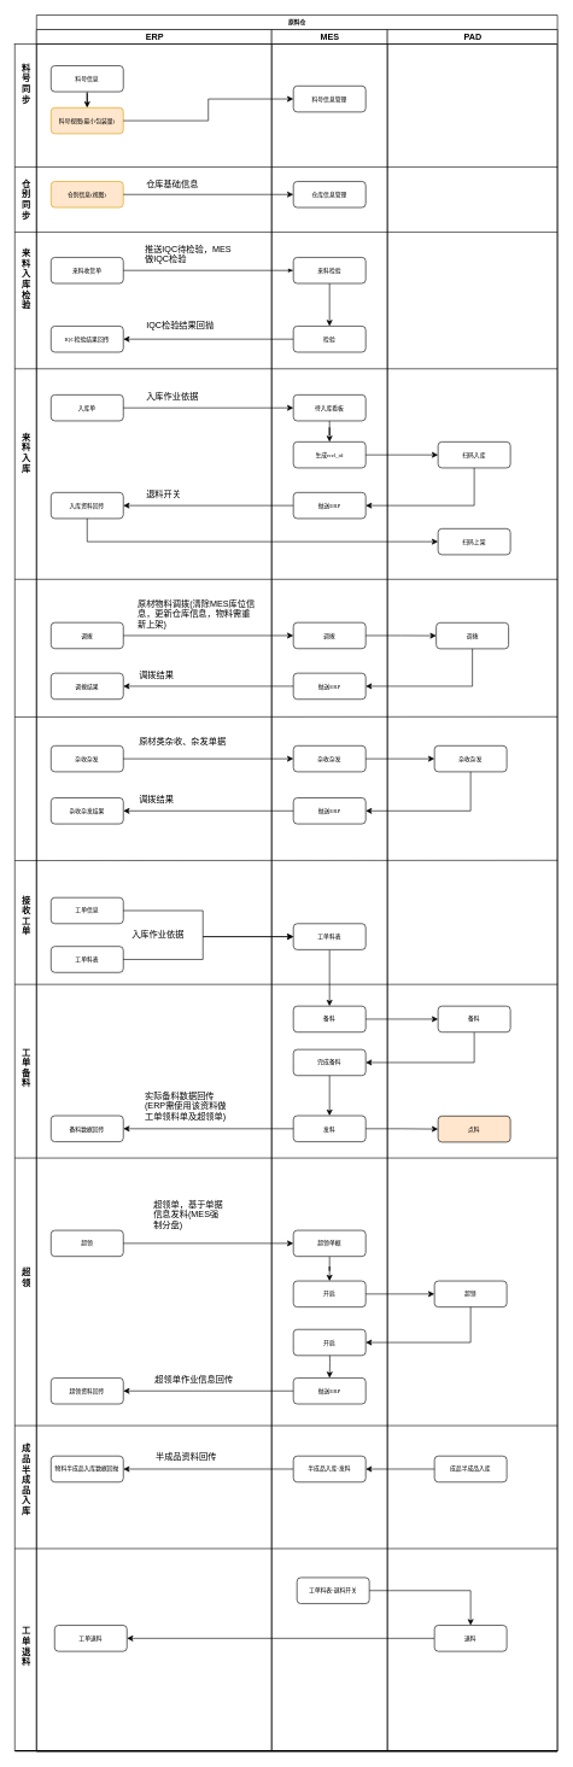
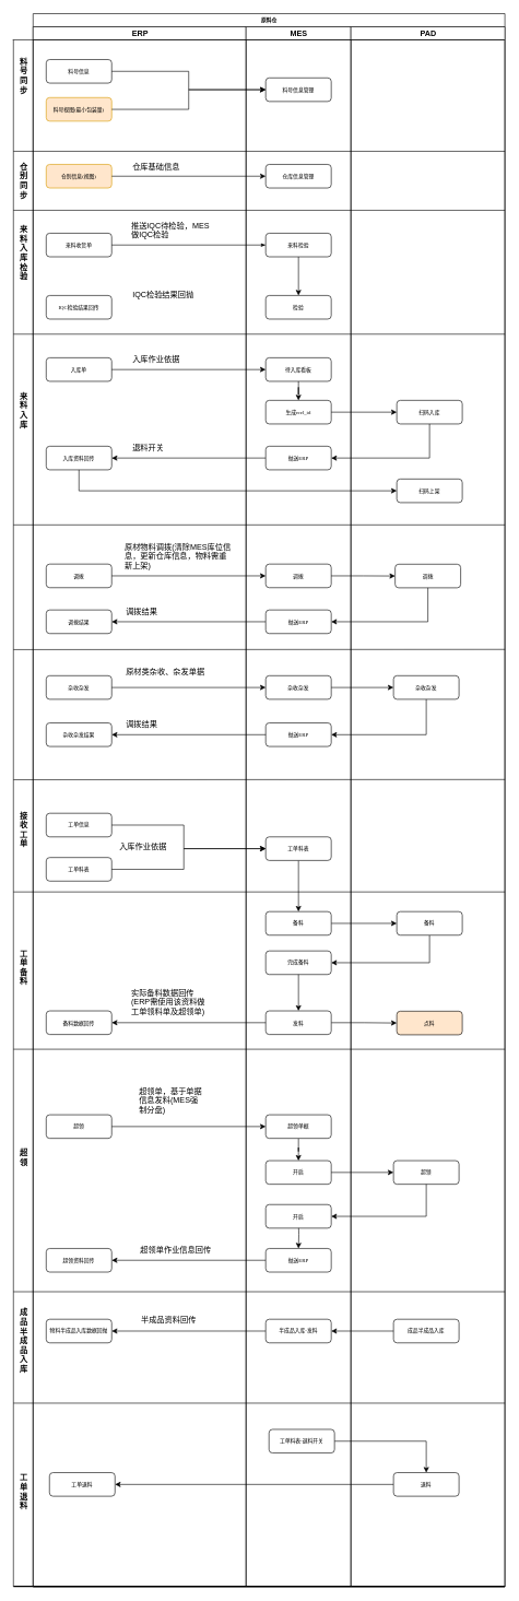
- <mxCell id="72" style="edgeStyle=orthogonalEdgeStyle;rounded=0;orthogonalLoop=1;jettySize=auto;html=1;" parent="43" source="70" target="68" edge="1"><mxGeometry relative="1" as="geometry" /></mxCell>
+ <mxCell id="72" style="edgeStyle=orthogonalEdgeStyle;rounded=0;orthogonalLoop=1;jettySize=auto;html=1;" parent="43" source="70" target="71" edge="1"><mxGeometry relative="1" as="geometry" /></mxCell>
- <mxCell id="30" style="edgeStyle=orthogonalEdgeStyle;rounded=0;orthogonalLoop=1;jettySize=auto;html=1;" parent="2" source="46" target="5" edge="1"><mxGeometry relative="1" as="geometry" /></mxCell>
